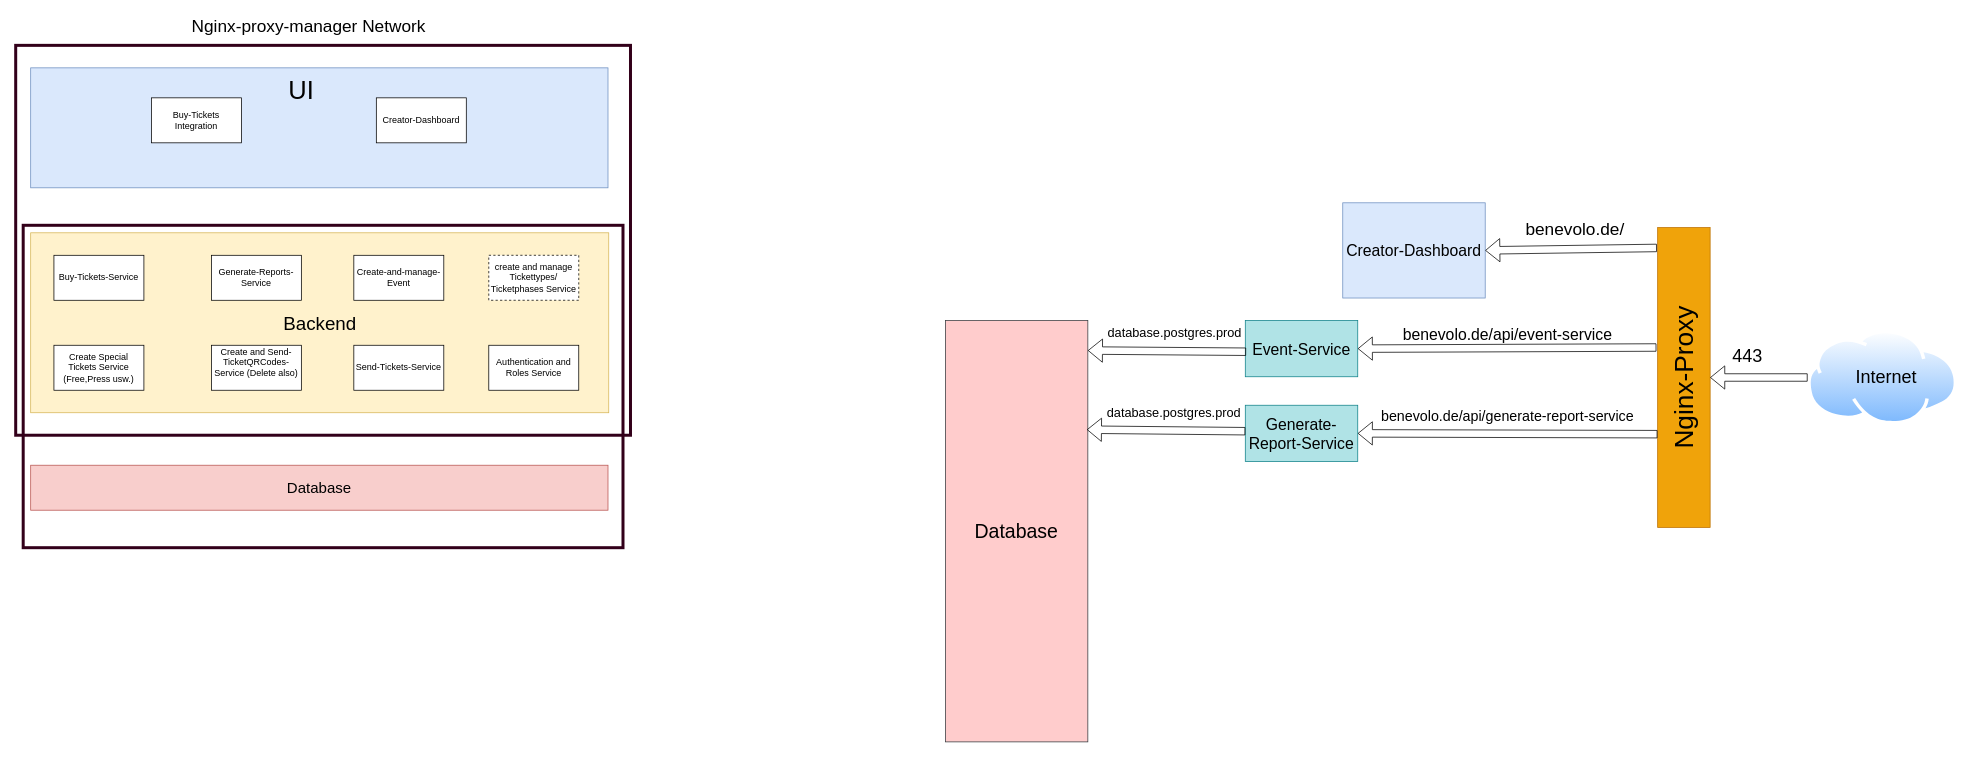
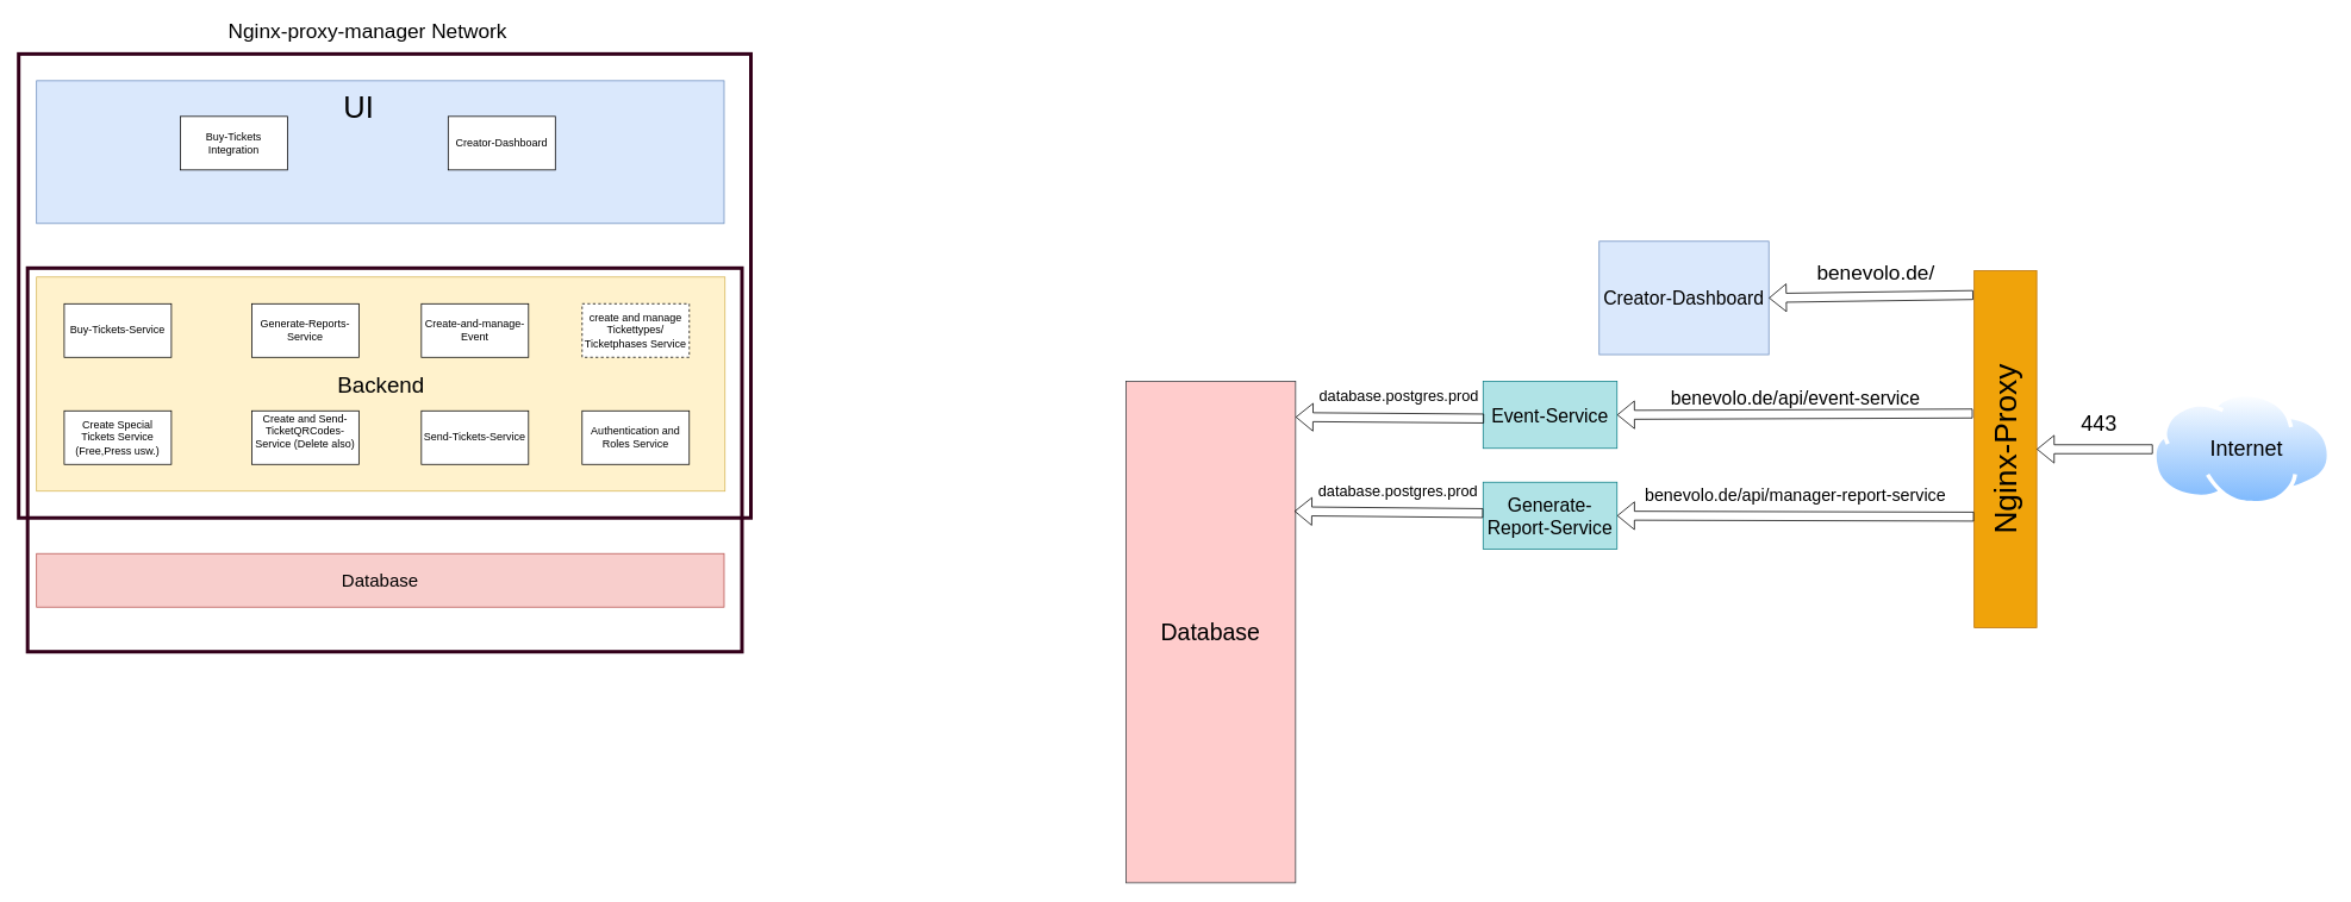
- <mxCell id="24" value="&lt;font style=&quot;font-size: 24px;&quot;&gt;443&lt;/font&gt;" style="text;html=1;align=center;verticalAlign=middle;whiteSpace=wrap;rounded=0;" parent="1" vertex="1"><mxGeometry x="2300" y="460" width="60" height="30" as="geometry" /></mxCell>
+ <mxCell id="24" value="&lt;font style=&quot;font-size: 24px;&quot;&gt;443&lt;/font&gt;" style="text;html=1;align=center;verticalAlign=middle;whiteSpace=wrap;rounded=0;" parent="1" vertex="1"><mxGeometry x="2320" y="460" width="60" height="30" as="geometry" /></mxCell>
- <mxCell id="33" value="&lt;font style=&quot;font-size: 19px;&quot;&gt;benevolo.de/api/generate-report-service&lt;/font&gt;" style="text;html=1;align=center;verticalAlign=middle;whiteSpace=wrap;rounded=0;" parent="1" vertex="1"><mxGeometry x="1790" y="540" width="440" height="30" as="geometry" /></mxCell>
+ <mxCell id="33" value="&lt;font style=&quot;font-size: 19px;&quot;&gt;benevolo.de/api/manager-report-service&lt;/font&gt;" style="text;html=1;align=center;verticalAlign=middle;whiteSpace=wrap;rounded=0;" parent="1" vertex="1"><mxGeometry x="1790" y="540" width="440" height="30" as="geometry" /></mxCell>
